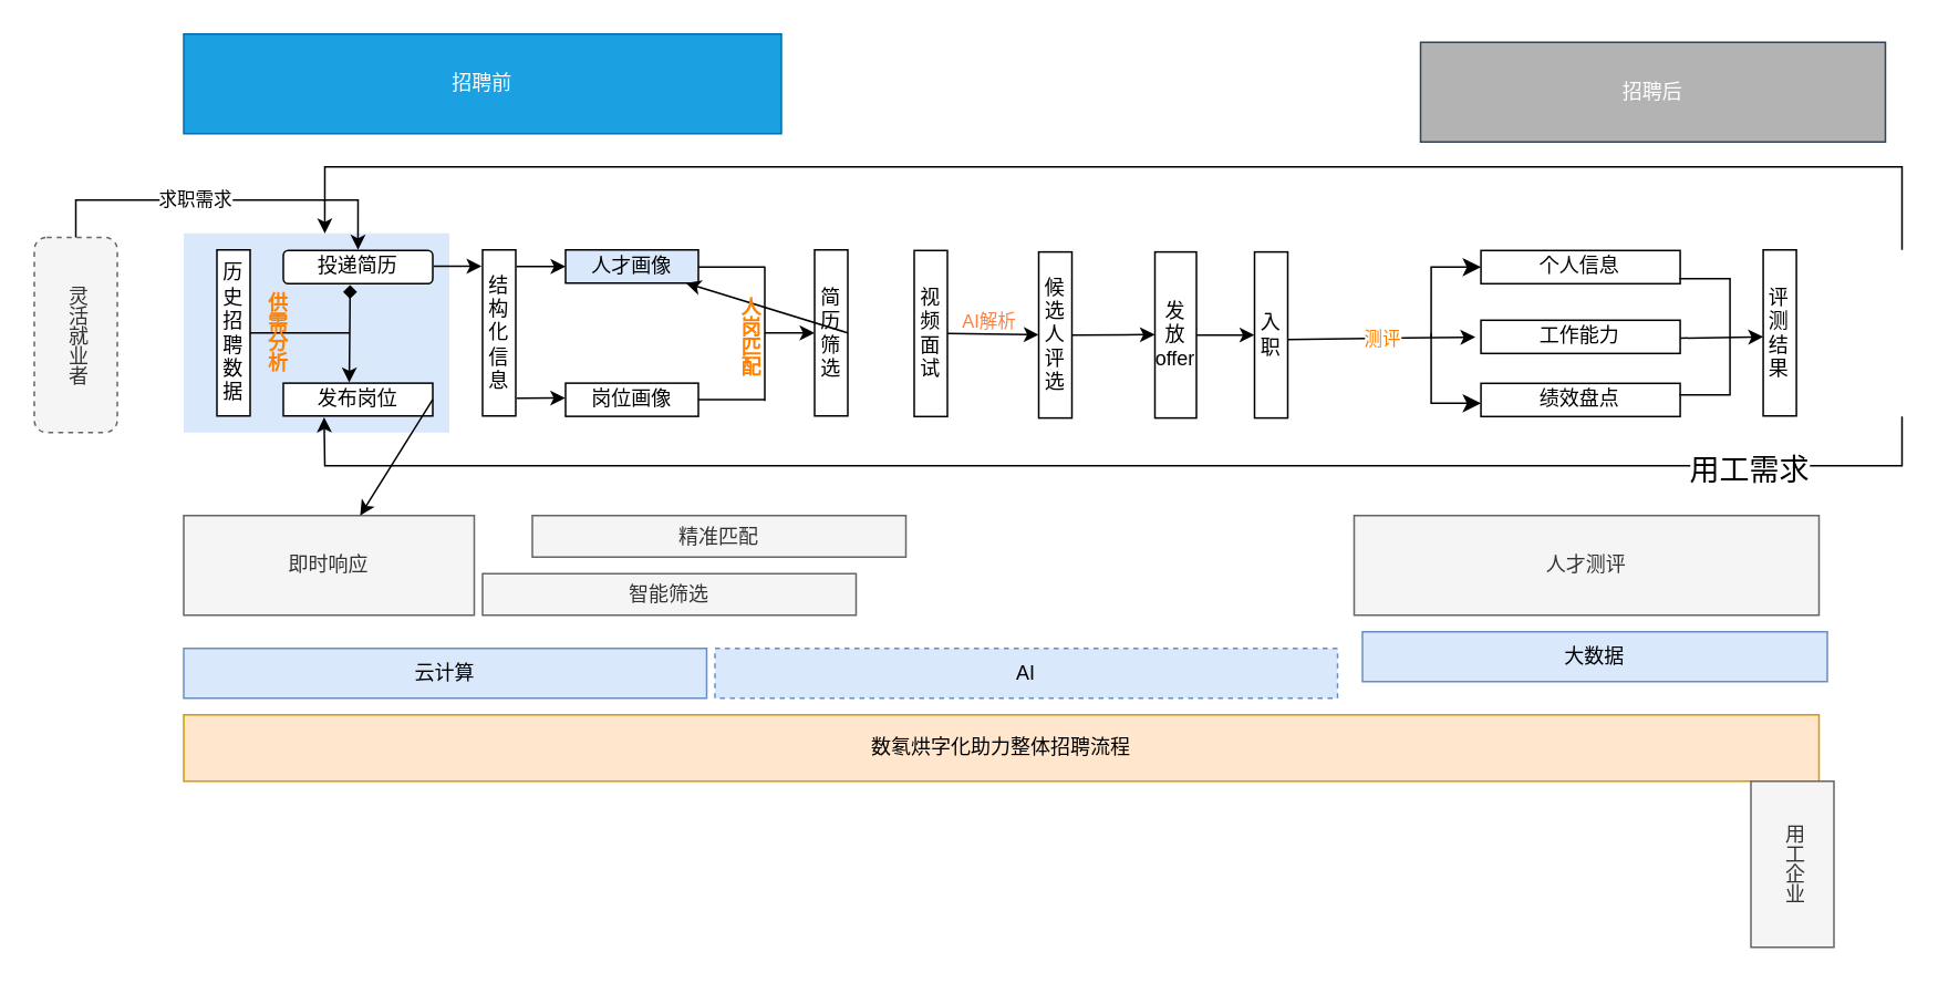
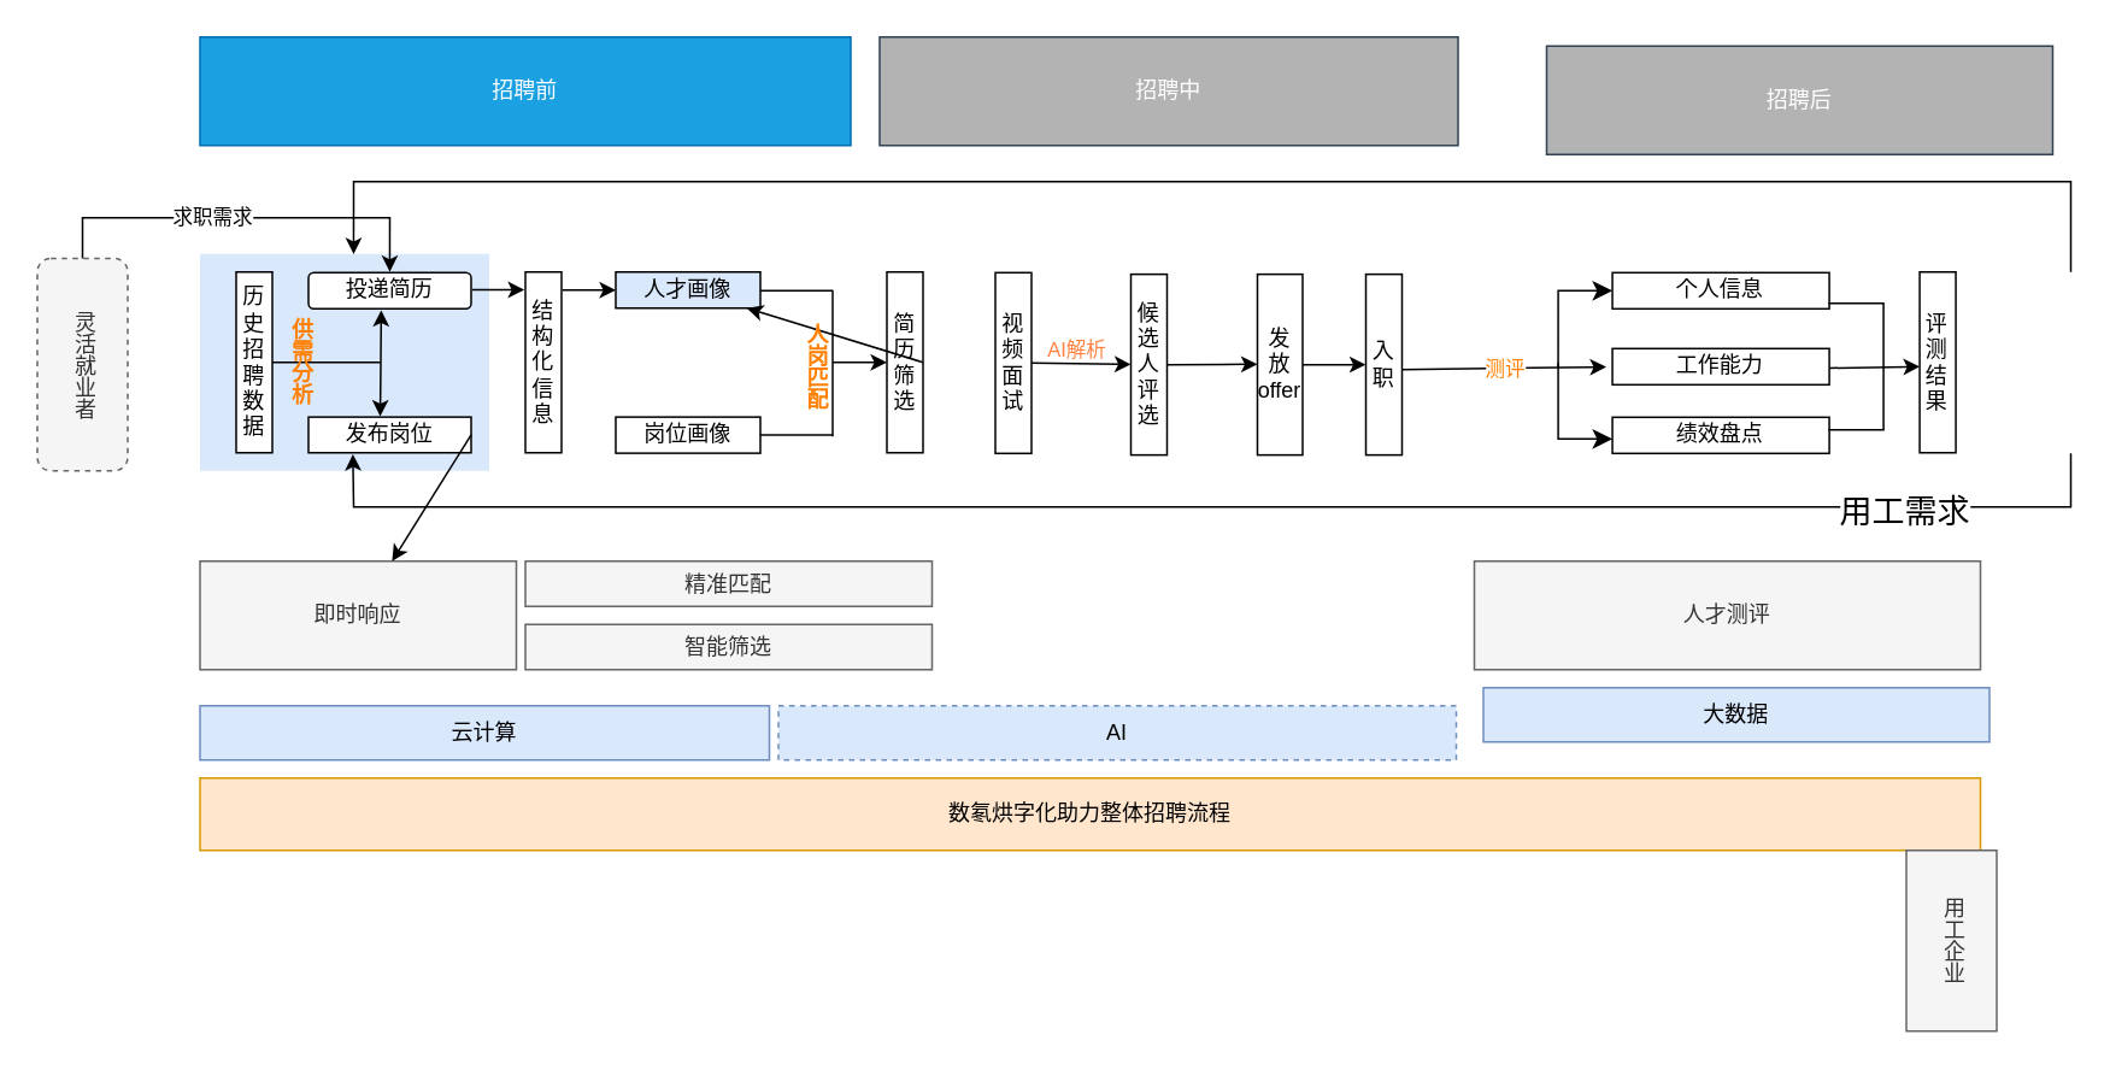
+ <mxCell id="3" value="招聘中" style="rounded=0;whiteSpace=wrap;html=1;fillColor=#B3B3B3;strokeColor=#314354;fontColor=#ffffff;" parent="1" vertex="1"><mxGeometry x="486" y="20" width="320" height="60" as="geometry" /></mxCell>
- <mxCell id="28" value="" style="endArrow=diamond;startArrow=classic;html=1;rounded=0;entryX=0.447;entryY=1.037;entryDx=0;entryDy=0;entryPerimeter=0;exitX=0.441;exitY=-0.019;exitDx=0;exitDy=0;exitPerimeter=0;" edge="1" parent="1" source="16" target="15"><mxGeometry width="50" height="50" relative="1" as="geometry"><mxPoint x="215" y="227.281" as="sourcePoint" /><mxPoint x="215.18" y="170.37" as="targetPoint" /><Array as="points"><mxPoint x="210" y="200" /></Array></mxGeometry></mxCell>
+ <mxCell id="28" value="" style="endArrow=classic;startArrow=classic;html=1;rounded=0;entryX=0.447;entryY=1.037;entryDx=0;entryDy=0;entryPerimeter=0;exitX=0.441;exitY=-0.019;exitDx=0;exitDy=0;exitPerimeter=0;" edge="1" parent="1" source="16" target="15"><mxGeometry width="50" height="50" relative="1" as="geometry"><mxPoint x="215" y="227.281" as="sourcePoint" /><mxPoint x="215.18" y="170.37" as="targetPoint" /><Array as="points"><mxPoint x="210" y="200" /></Array></mxGeometry></mxCell>
- <mxCell id="32" value="" style="endArrow=classic;html=1;rounded=0;exitX=1.03;exitY=0.893;exitDx=0;exitDy=0;exitPerimeter=0;entryX=-0.002;entryY=0.448;entryDx=0;entryDy=0;entryPerimeter=0;" edge="1" parent="1" source="13" target="19"><mxGeometry width="50" height="50" relative="1" as="geometry"><mxPoint x="300" y="230" as="sourcePoint" /><mxPoint x="350" y="180" as="targetPoint" /></mxGeometry></mxCell>
- <mxCell id="10" value="精准匹配" style="rounded=0;whiteSpace=wrap;html=1;fillColor=#f5f5f5;fontColor=#333333;strokeColor=#666666;" parent="1" vertex="1"><mxGeometry x="320" y="310" width="225" height="25" as="geometry" /></mxCell>
+ <mxCell id="10" value="精准匹配" style="rounded=0;whiteSpace=wrap;html=1;fillColor=#f5f5f5;fontColor=#333333;strokeColor=#666666;" parent="1" vertex="1"><mxGeometry x="290" y="310" width="225" height="25" as="geometry" /></mxCell>
